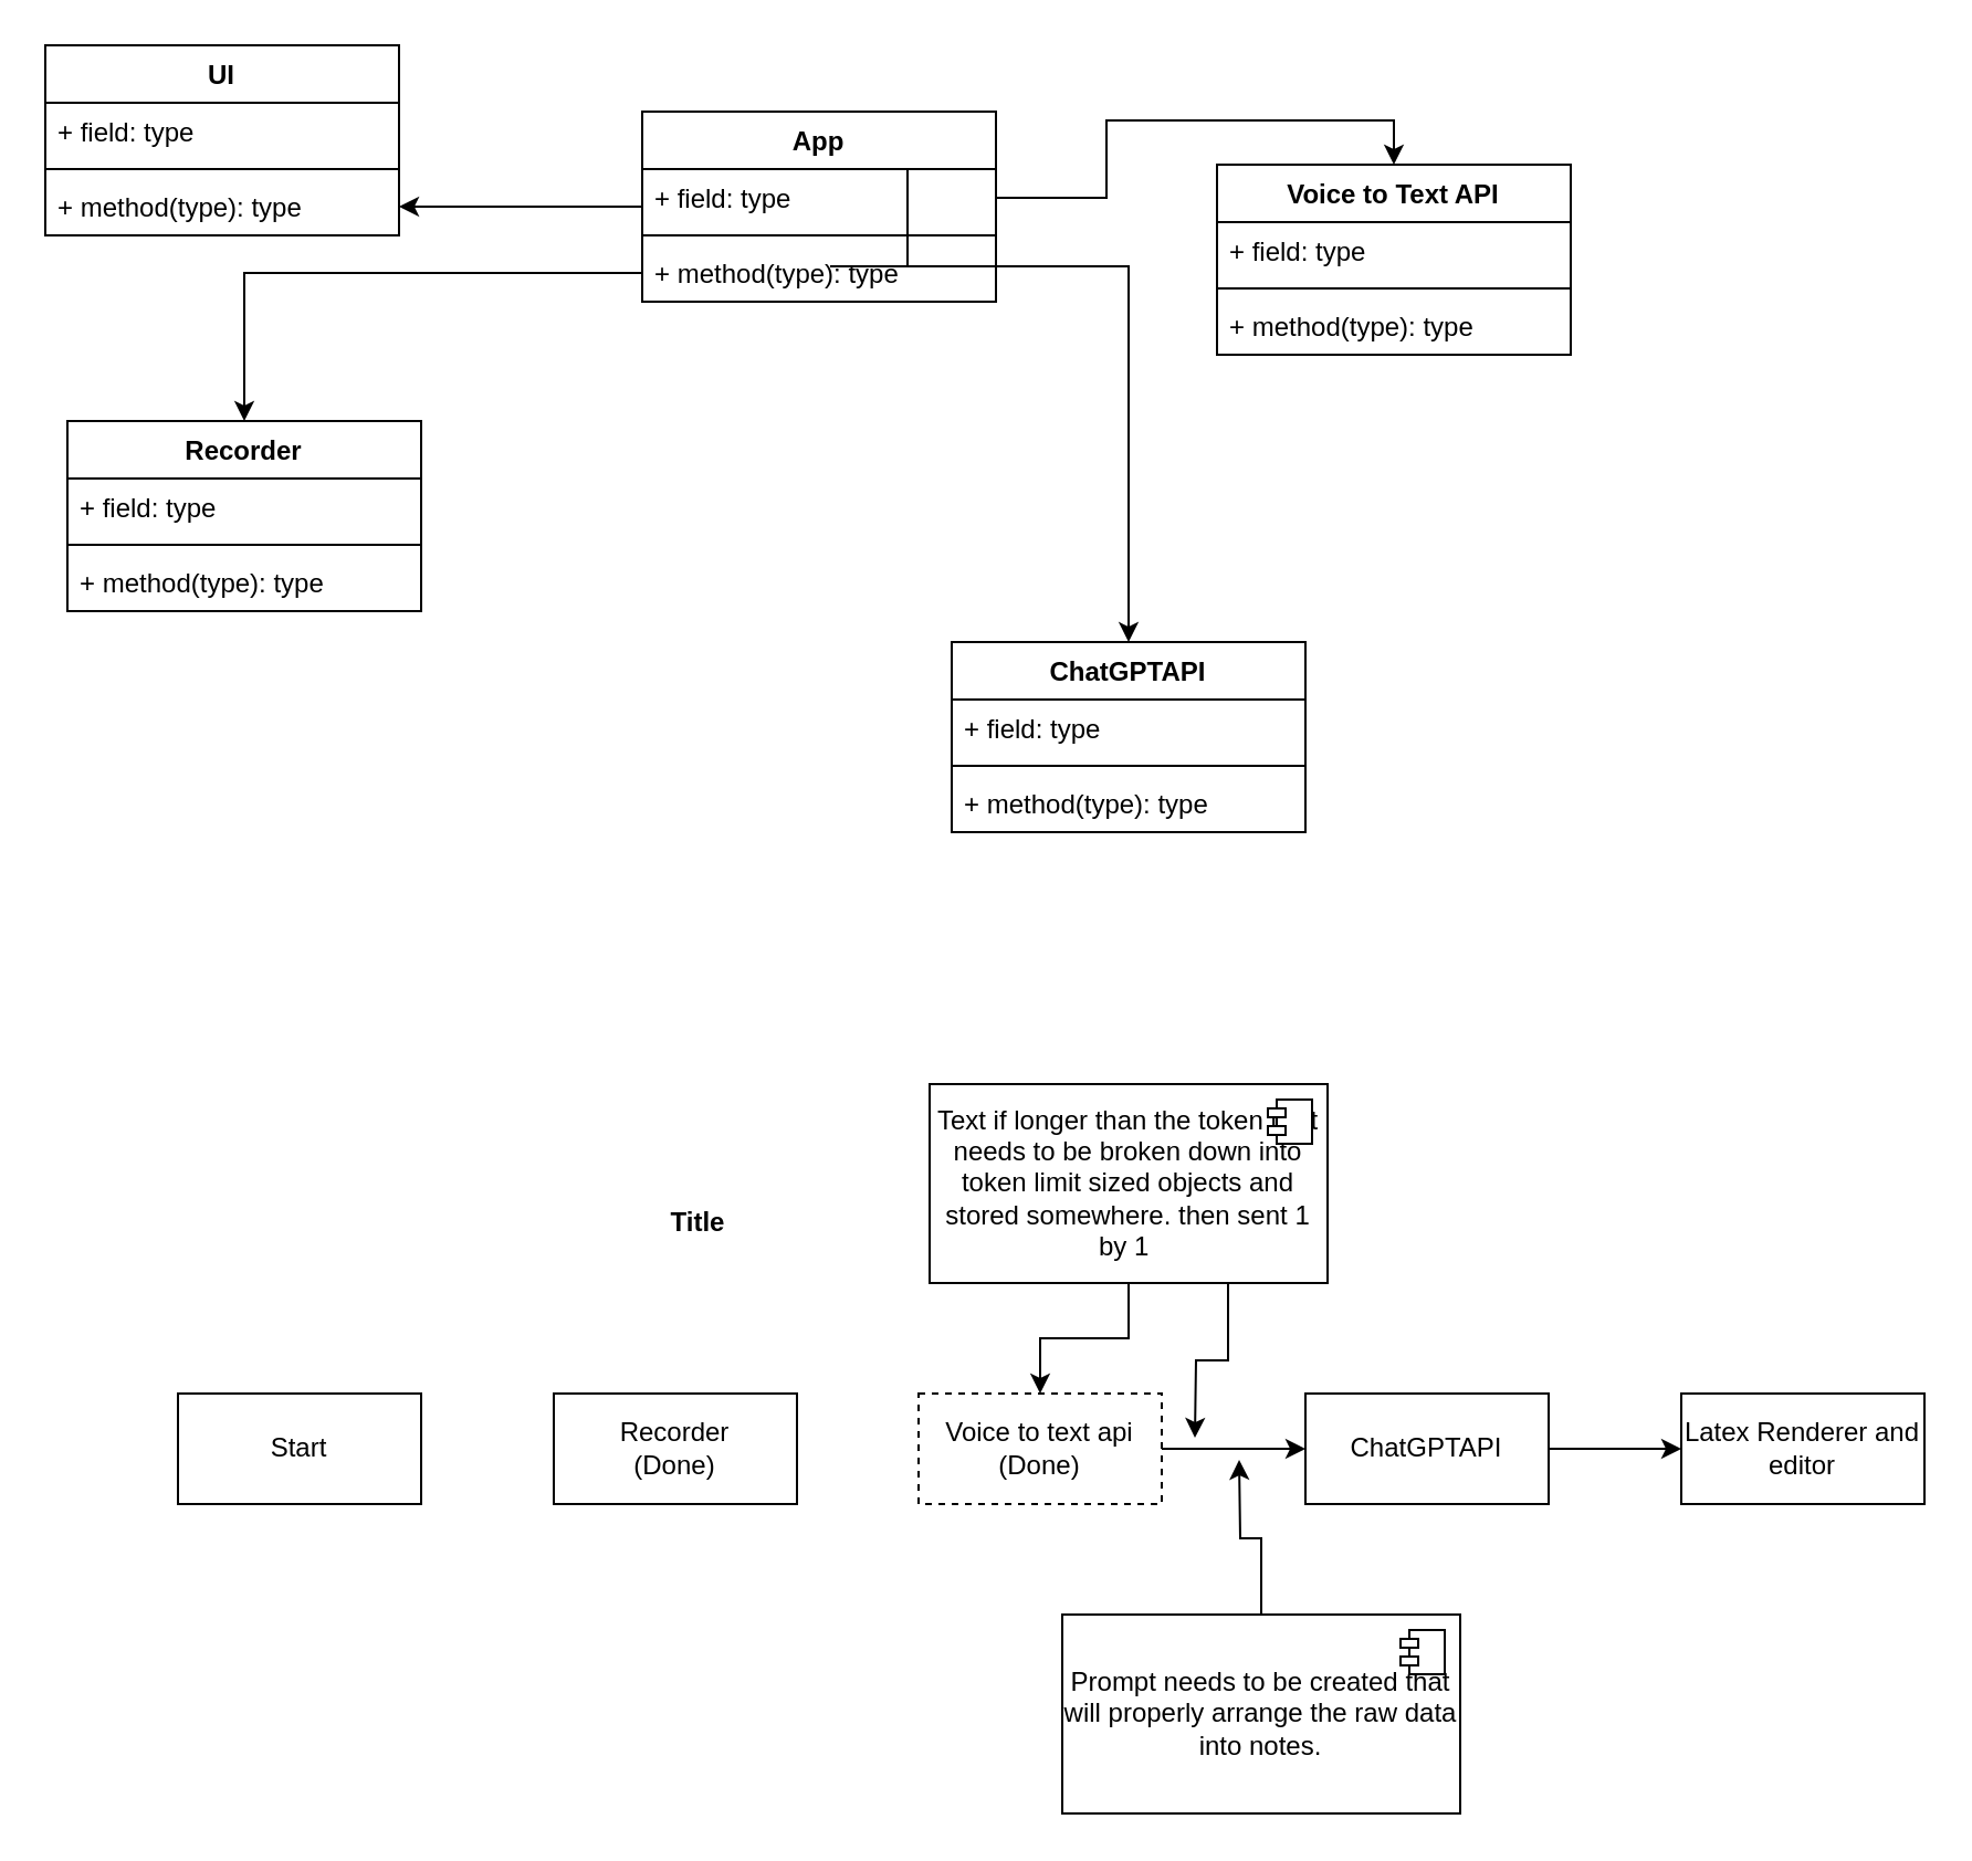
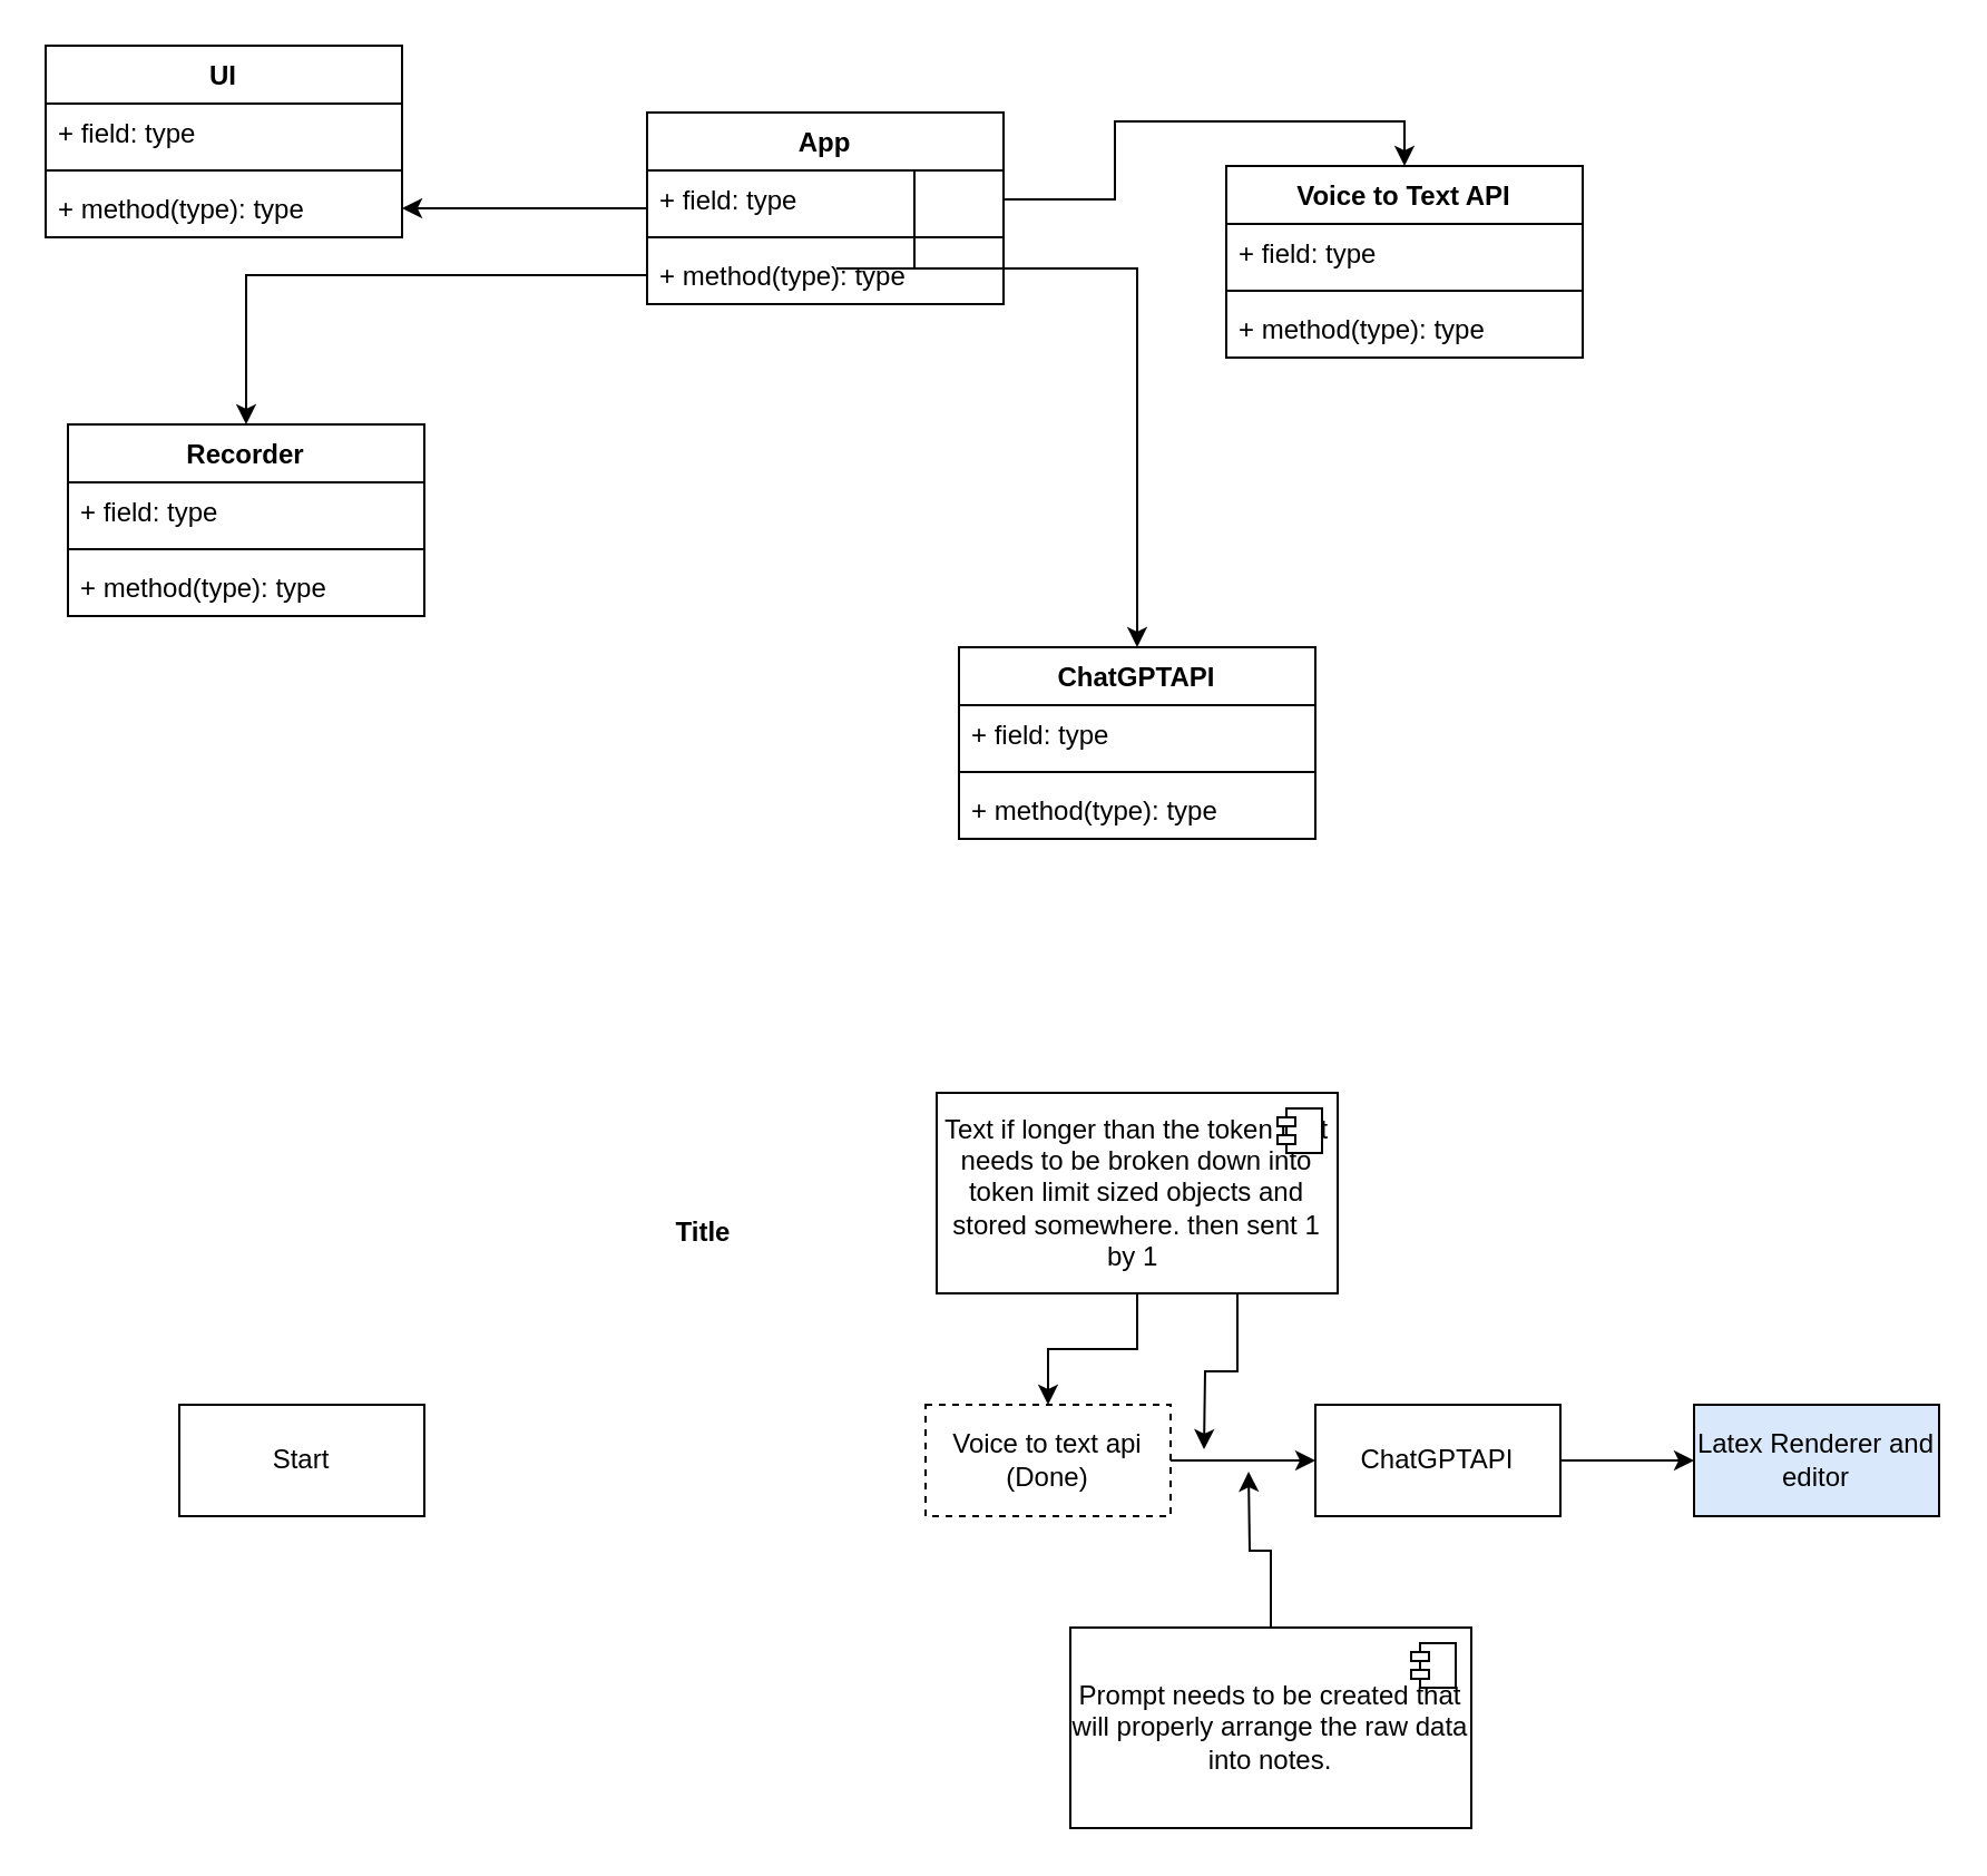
- <mxCell id="27" value="Recorder&lt;br&gt;(Done)" style="html=1;whiteSpace=wrap;" parent="1" vertex="1"><mxGeometry x="250" y="630" width="110" height="50" as="geometry" /></mxCell>
- <mxCell id="32" value="Latex Renderer and editor" style="html=1;whiteSpace=wrap;" parent="1" vertex="1"><mxGeometry x="760" y="630" width="110" height="50" as="geometry" /></mxCell>
+ <mxCell id="32" value="Latex Renderer and editor" style="html=1;whiteSpace=wrap;fillColor=#dae8fc;" parent="1" vertex="1"><mxGeometry x="760" y="630" width="110" height="50" as="geometry" /></mxCell>
